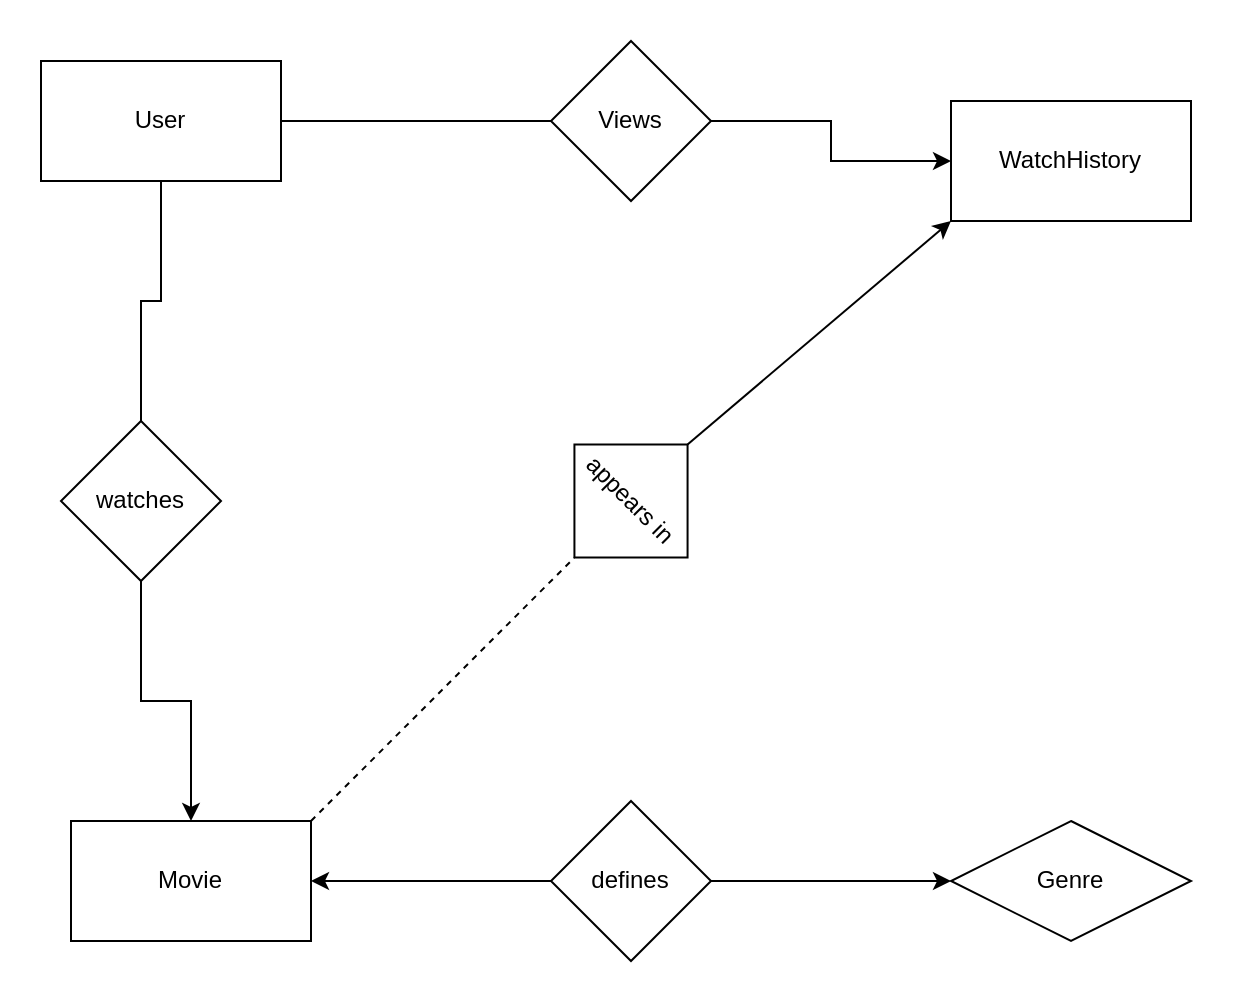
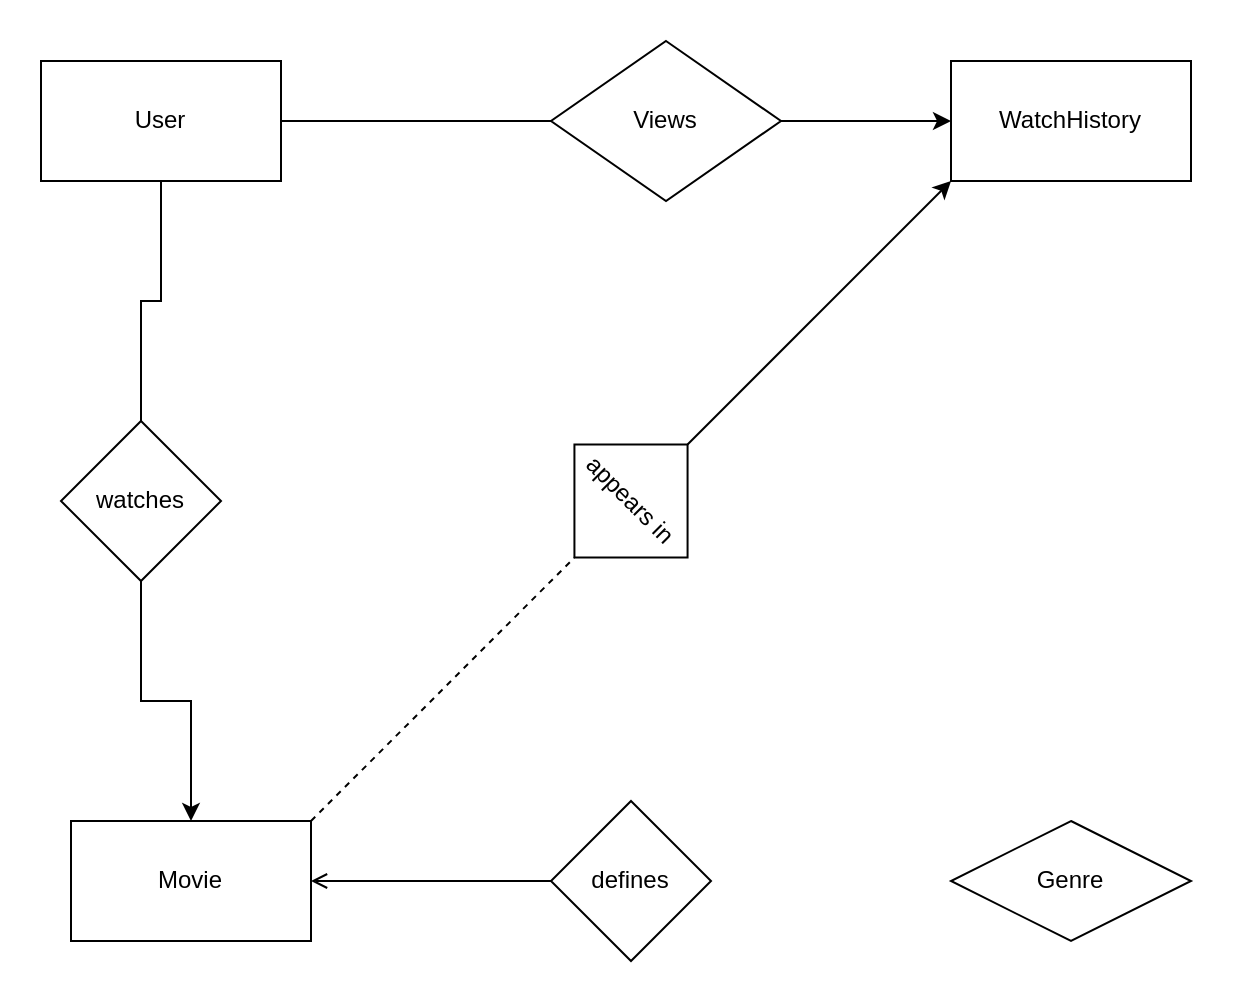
- <mxCell id="12" value="Views" style="rhombus;whiteSpace=wrap;html=1;" vertex="1" parent="1"><mxGeometry x="275" y="20" width="80" height="80" as="geometry" /></mxCell>
+ <mxCell id="12" value="Views" style="rhombus;whiteSpace=wrap;html=1;" vertex="1" parent="1"><mxGeometry x="275" y="20" width="115" height="80" as="geometry" /></mxCell>
- <mxCell id="7" value="WatchHistory" style="rounded=0;whiteSpace=wrap;html=1;" vertex="1" parent="1"><mxGeometry x="475" y="50" width="120" height="60" as="geometry" /></mxCell>
+ <mxCell id="7" value="WatchHistory" style="rounded=0;whiteSpace=wrap;html=1;" vertex="1" parent="1"><mxGeometry x="475" y="30" width="120" height="60" as="geometry" /></mxCell>
- <mxCell id="13" style="edgeStyle=orthogonalEdgeStyle;rounded=0;orthogonalLoop=1;jettySize=auto;html=1;exitX=0;exitY=0.5;exitDx=0;exitDy=0;entryX=1;entryY=0.5;entryDx=0;entryDy=0;" edge="1" parent="1" source="15" target="6"><mxGeometry relative="1" as="geometry" /></mxCell>
+ <mxCell id="13" style="edgeStyle=orthogonalEdgeStyle;rounded=0;orthogonalLoop=1;jettySize=auto;html=1;exitX=0;exitY=0.5;exitDx=0;exitDy=0;entryX=1;entryY=0.5;entryDx=0;entryDy=0;endArrow=open;" edge="1" parent="1" source="15" target="6"><mxGeometry relative="1" as="geometry" /></mxCell>
- <mxCell id="14" style="edgeStyle=orthogonalEdgeStyle;rounded=0;orthogonalLoop=1;jettySize=auto;html=1;exitX=1;exitY=0.5;exitDx=0;exitDy=0;entryX=0;entryY=0.5;entryDx=0;entryDy=0;" edge="1" parent="1" source="15" target="8"><mxGeometry relative="1" as="geometry" /></mxCell>
